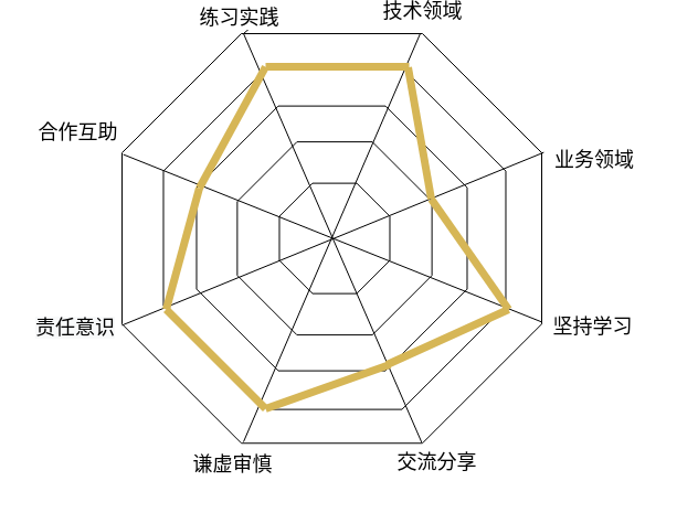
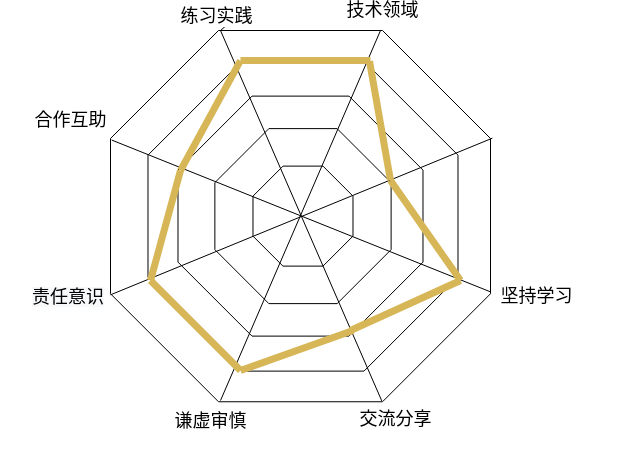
- <mxCell id="15" value="&lt;div style=&quot;text-align: center;&quot;&gt;&lt;span style=&quot;background-color: rgb(255, 255, 255);&quot;&gt;业务领域&lt;/span&gt;&lt;/div&gt;" style="text;whiteSpace=wrap;html=1;fontSize=18;fontColor=default;" parent="1" vertex="1"><mxGeometry x="500" y="118.12" width="110" height="50" as="geometry" /></mxCell>
